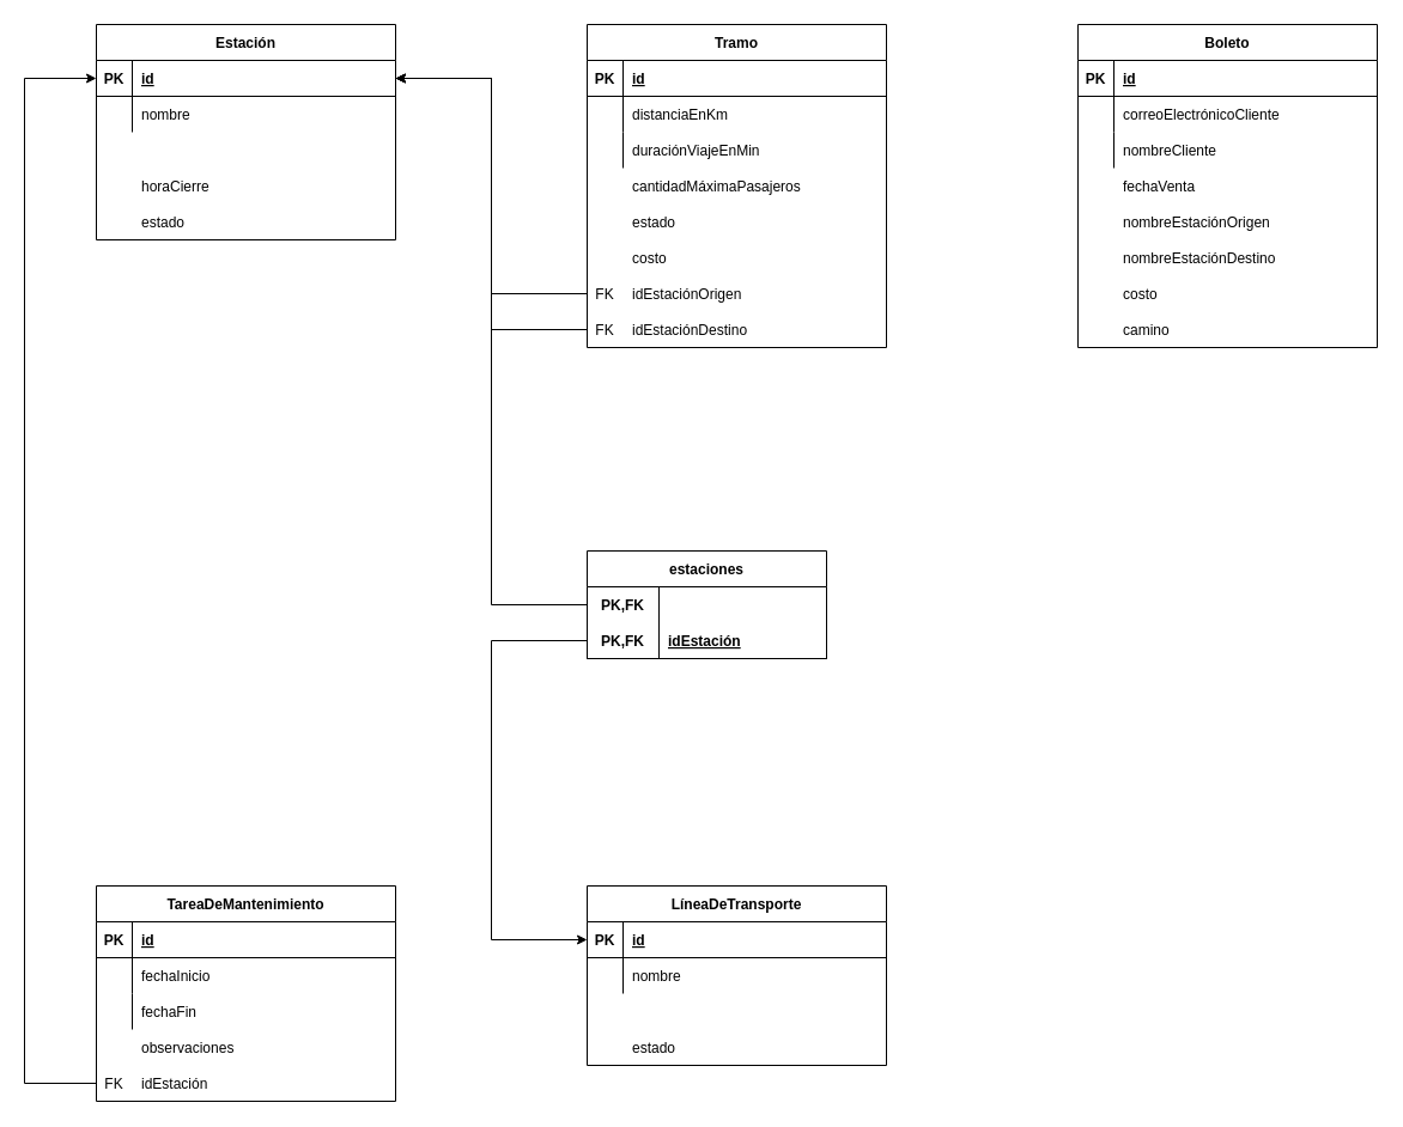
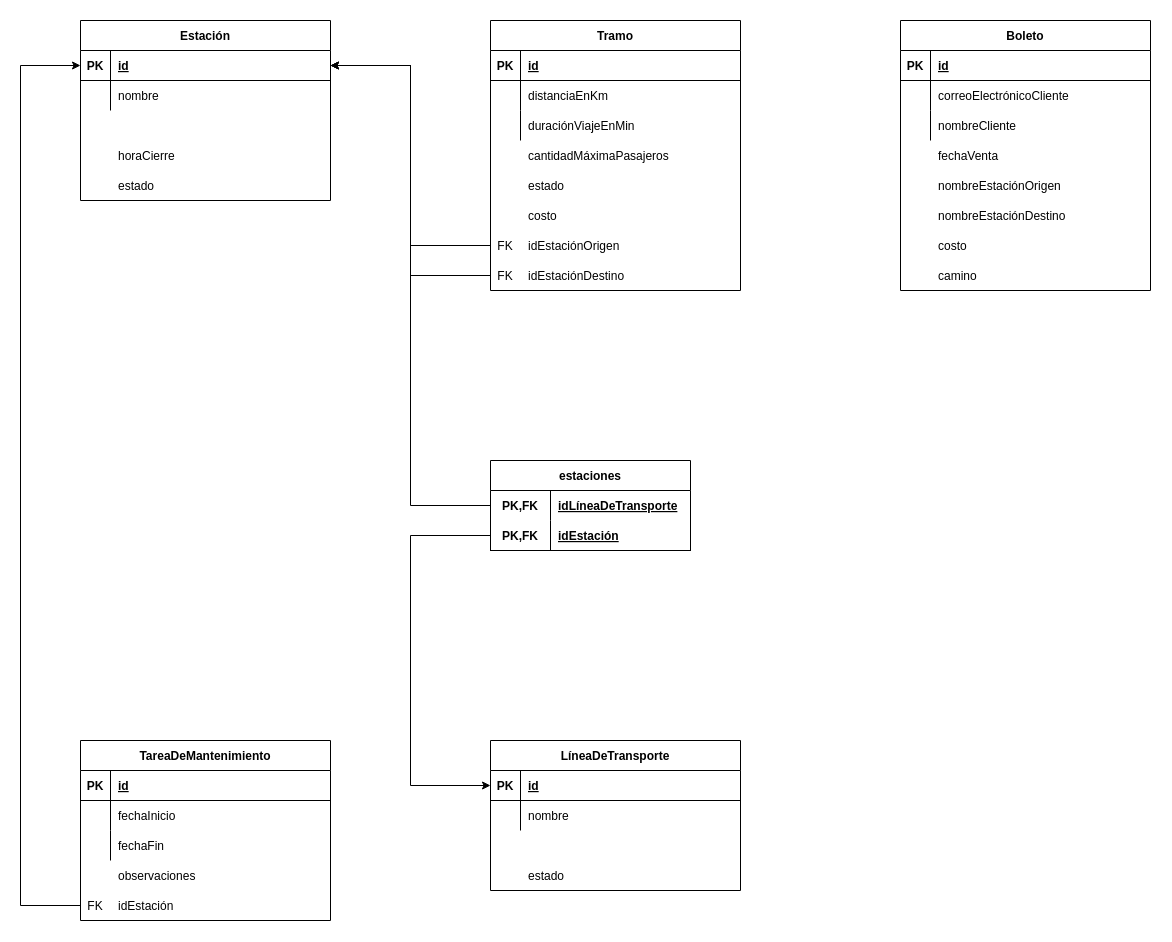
+ <mxCell id="101" value="idLíneaDeTransporte" style="shape=partialRectangle;connectable=0;fillColor=none;top=0;left=0;bottom=0;right=0;align=left;spacingLeft=6;fontStyle=5;overflow=hidden;" vertex="1" parent="99"><mxGeometry x="60" width="140" height="30" as="geometry" /></mxCell>
